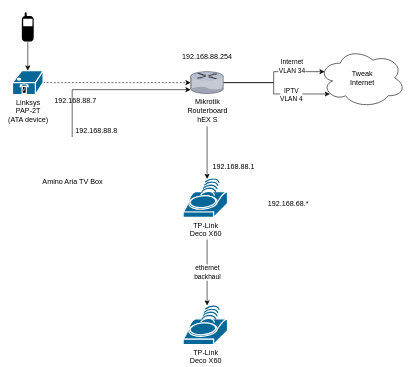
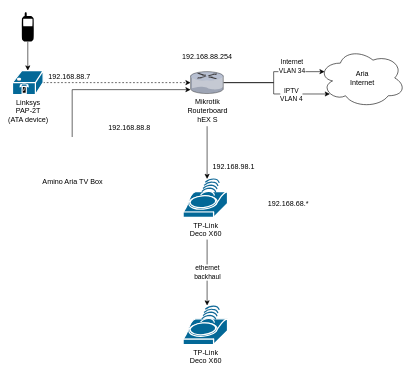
- <mxCell id="2" value="Tweak&lt;br&gt;Internet" style="ellipse;shape=cloud;whiteSpace=wrap;html=1;" vertex="1" parent="1"><mxGeometry x="530.5" y="80" width="145" height="99" as="geometry" /></mxCell>
+ <mxCell id="2" value="Aria&lt;br&gt;Internet" style="ellipse;shape=cloud;whiteSpace=wrap;html=1;" vertex="1" parent="1"><mxGeometry x="530.5" y="80" width="145" height="99" as="geometry" /></mxCell>
- <mxCell id="15" value="192.168.88.7" style="text;html=1;strokeColor=none;fillColor=none;align=center;verticalAlign=middle;whiteSpace=wrap;rounded=0;" vertex="1" parent="1"><mxGeometry x="89.5" y="157.25" width="70" height="20" as="geometry" /></mxCell>
+ <mxCell id="15" value="192.168.88.7" style="text;html=1;strokeColor=none;fillColor=none;align=center;verticalAlign=middle;whiteSpace=wrap;rounded=0;" vertex="1" parent="1"><mxGeometry x="79.5" y="117.25" width="70" height="20" as="geometry" /></mxCell>
- <mxCell id="20" value="192.168.88.8" style="text;html=1;strokeColor=none;fillColor=none;align=center;verticalAlign=middle;whiteSpace=wrap;rounded=0;" vertex="1" parent="1"><mxGeometry x="124.5" y="208" width="70" height="20" as="geometry" /></mxCell>
+ <mxCell id="20" value="192.168.88.8" style="text;html=1;strokeColor=none;fillColor=none;align=center;verticalAlign=middle;whiteSpace=wrap;rounded=0;" vertex="1" parent="1"><mxGeometry x="179.5" y="203" width="70" height="20" as="geometry" /></mxCell>
- <mxCell id="16" value="192.168.88.1" style="text;html=1;strokeColor=none;fillColor=none;align=center;verticalAlign=middle;whiteSpace=wrap;rounded=0;" vertex="1" parent="1"><mxGeometry x="353.5" y="268" width="70" height="20" as="geometry" /></mxCell>
+ <mxCell id="16" value="192.168.98.1" style="text;html=1;strokeColor=none;fillColor=none;align=center;verticalAlign=middle;whiteSpace=wrap;rounded=0;" vertex="1" parent="1"><mxGeometry x="353.5" y="268" width="70" height="20" as="geometry" /></mxCell>
